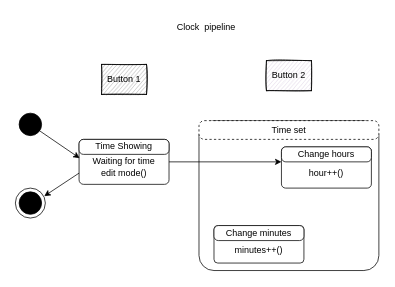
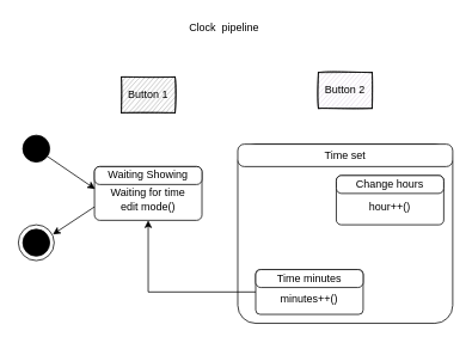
- <mxCell id="19" value="Clock &amp;nbsp;pipeline" style="text;html=1;strokeColor=none;fillColor=none;align=center;verticalAlign=middle;whiteSpace=wrap;rounded=0;shadow=0;glass=0;sketch=1;" vertex="1" parent="1"><mxGeometry x="215" y="20" width="120" height="30" as="geometry" /></mxCell>
+ <mxCell id="19" value="Clock &amp;nbsp;pipeline" style="text;html=1;strokeColor=none;fillColor=none;align=center;verticalAlign=middle;whiteSpace=wrap;rounded=0;shadow=0;glass=0;sketch=1;" vertex="1" parent="1"><mxGeometry x="190" y="15" width="120" height="30" as="geometry" /></mxCell>
- <mxCell id="11" value="Time set" style="rounded=1;whiteSpace=wrap;html=1;shadow=0;sketch=0;fillColor=default;arcSize=29;dashed=1;" vertex="1" parent="1"><mxGeometry x="265" y="160" width="240" height="25" as="geometry" /></mxCell>
+ <mxCell id="11" value="Time set" style="rounded=1;whiteSpace=wrap;html=1;shadow=0;sketch=0;fillColor=default;arcSize=29;" vertex="1" parent="1"><mxGeometry x="265" y="160" width="240" height="25" as="geometry" /></mxCell>
- <mxCell id="9" value="Time Showing" style="rounded=1;whiteSpace=wrap;html=1;shadow=0;sketch=0;fillColor=default;arcSize=29;" vertex="1" parent="1"><mxGeometry x="105" y="185" width="120" height="20" as="geometry" /></mxCell>
+ <mxCell id="9" value="Waiting Showing" style="rounded=1;whiteSpace=wrap;html=1;shadow=0;sketch=0;fillColor=default;arcSize=29;" vertex="1" parent="1"><mxGeometry x="105" y="185" width="120" height="20" as="geometry" /></mxCell>
- <mxCell id="6" style="edgeStyle=none;rounded=0;orthogonalLoop=1;jettySize=auto;html=1;entryX=0;entryY=1;entryDx=0;entryDy=0;" edge="1" parent="1" source="8" target="13"><mxGeometry relative="1" as="geometry" /></mxCell>
- <mxCell id="16" value="Change minutes" style="rounded=1;whiteSpace=wrap;html=1;shadow=0;sketch=0;fillColor=default;arcSize=29;" vertex="1" parent="1"><mxGeometry x="285" y="300" width="120" height="20" as="geometry" /></mxCell>
+ <mxCell id="16" value="Time minutes" style="rounded=1;whiteSpace=wrap;html=1;shadow=0;sketch=0;fillColor=default;arcSize=29;" vertex="1" parent="1"><mxGeometry x="285" y="300" width="120" height="20" as="geometry" /></mxCell>
+ <mxCell id="14" style="edgeStyle=orthogonalEdgeStyle;rounded=0;orthogonalLoop=1;jettySize=auto;html=1;exitX=0;exitY=0.5;exitDx=0;exitDy=0;entryX=0.5;entryY=1;entryDx=0;entryDy=0;" edge="1" parent="1" source="15" target="8"><mxGeometry relative="1" as="geometry" /></mxCell>
